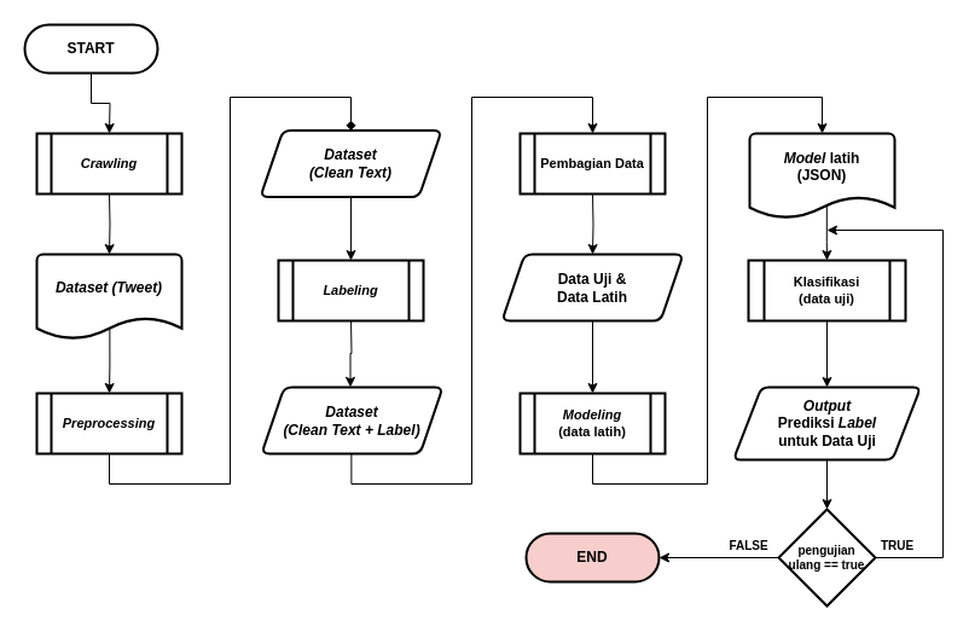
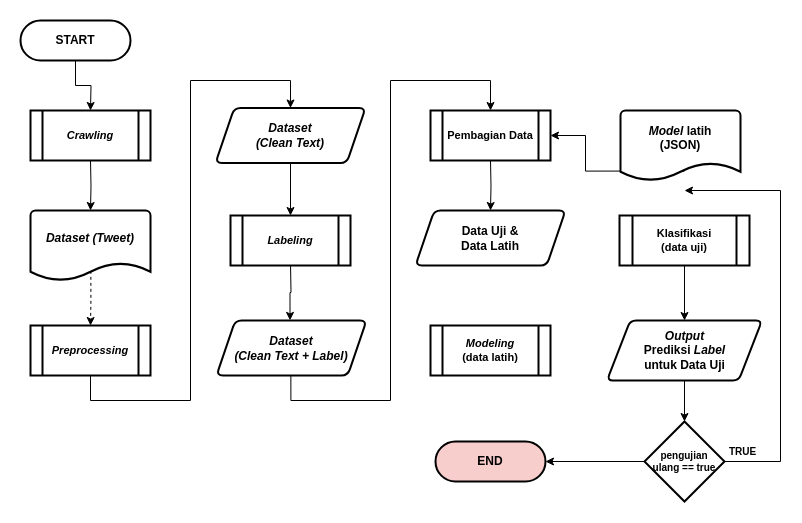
- <mxCell id="7" style="edgeStyle=orthogonalEdgeStyle;rounded=0;orthogonalLoop=1;jettySize=auto;html=1;entryX=0.5;entryY=0;entryDx=0;entryDy=0;fontSize=12;endArrow=diamond;" parent="1" source="18" target="26" edge="1"><mxGeometry relative="1" as="geometry"><Array as="points"><mxPoint x="90" y="400" /><mxPoint x="190" y="400" /><mxPoint x="190" y="80" /><mxPoint x="290" y="80" /></Array><mxPoint x="90.059" y="380" as="sourcePoint" /><mxPoint x="290" y="110" as="targetPoint" /></mxGeometry></mxCell>
+ <mxCell id="7" style="edgeStyle=orthogonalEdgeStyle;rounded=0;orthogonalLoop=1;jettySize=auto;html=1;entryX=0.5;entryY=0;entryDx=0;entryDy=0;fontSize=12;" parent="1" source="18" target="26" edge="1"><mxGeometry relative="1" as="geometry"><Array as="points"><mxPoint x="90" y="400" /><mxPoint x="190" y="400" /><mxPoint x="190" y="80" /><mxPoint x="290" y="80" /></Array><mxPoint x="90.059" y="380" as="sourcePoint" /><mxPoint x="290" y="110" as="targetPoint" /></mxGeometry></mxCell>
- <mxCell id="10" style="edgeStyle=orthogonalEdgeStyle;rounded=0;orthogonalLoop=1;jettySize=auto;html=1;fontSize=10;exitX=0.532;exitY=0.865;exitDx=0;exitDy=0;exitPerimeter=0;" parent="1" source="11" target="24" edge="1"><mxGeometry relative="1" as="geometry" /></mxCell>
+ <mxCell id="10" style="edgeStyle=orthogonalEdgeStyle;rounded=0;orthogonalLoop=1;jettySize=auto;html=1;fontSize=10;exitX=0.532;exitY=0.865;exitDx=0;exitDy=0;exitPerimeter=0;" parent="1" source="11" target="22" edge="1"><mxGeometry relative="1" as="geometry" /></mxCell>
- <mxCell id="15" value="" style="edgeStyle=orthogonalEdgeStyle;rounded=0;orthogonalLoop=1;jettySize=auto;html=1;fontSize=12;exitX=0.5;exitY=1;exitDx=0;exitDy=0;entryX=0.5;entryY=0;entryDx=0;entryDy=0;" parent="1" source="28" target="21" edge="1"><mxGeometry relative="1" as="geometry"><mxPoint x="490.6" y="272.23" as="sourcePoint" /><mxPoint x="489.941" y="312.5" as="targetPoint" /></mxGeometry></mxCell>
- <mxCell id="5" style="edgeStyle=orthogonalEdgeStyle;rounded=0;orthogonalLoop=1;jettySize=auto;html=1;fontSize=12;exitX=0.503;exitY=0.862;exitDx=0;exitDy=0;exitPerimeter=0;entryX=0.5;entryY=0;entryDx=0;entryDy=0;" parent="1" source="6" target="18" edge="1"><mxGeometry relative="1" as="geometry"><mxPoint x="90" y="340" as="targetPoint" /></mxGeometry></mxCell>
+ <mxCell id="5" style="edgeStyle=orthogonalEdgeStyle;rounded=0;orthogonalLoop=1;jettySize=auto;html=1;fontSize=12;exitX=0.503;exitY=0.862;exitDx=0;exitDy=0;exitPerimeter=0;entryX=0.5;entryY=0;entryDx=0;entryDy=0;dashed=1;" parent="1" source="6" target="18" edge="1"><mxGeometry relative="1" as="geometry"><mxPoint x="90" y="340" as="targetPoint" /></mxGeometry></mxCell>
- <mxCell id="20" style="edgeStyle=orthogonalEdgeStyle;rounded=0;orthogonalLoop=1;jettySize=auto;html=1;entryX=0.5;entryY=0;entryDx=0;entryDy=0;entryPerimeter=0;fontSize=10;exitX=0.5;exitY=1;exitDx=0;exitDy=0;" parent="1" source="21" target="11" edge="1"><mxGeometry relative="1" as="geometry"><Array as="points"><mxPoint x="490" y="400" /><mxPoint x="585" y="400" /><mxPoint x="585" y="80" /><mxPoint x="680" y="80" /></Array></mxGeometry></mxCell>
- <mxCell id="33" value="FALSE" style="text;html=1;align=center;verticalAlign=middle;resizable=0;points=[];autosize=1;fontSize=10;fontStyle=1" parent="1" vertex="1"><mxGeometry x="594" y="441" width="50" height="20" as="geometry" /></mxCell>
